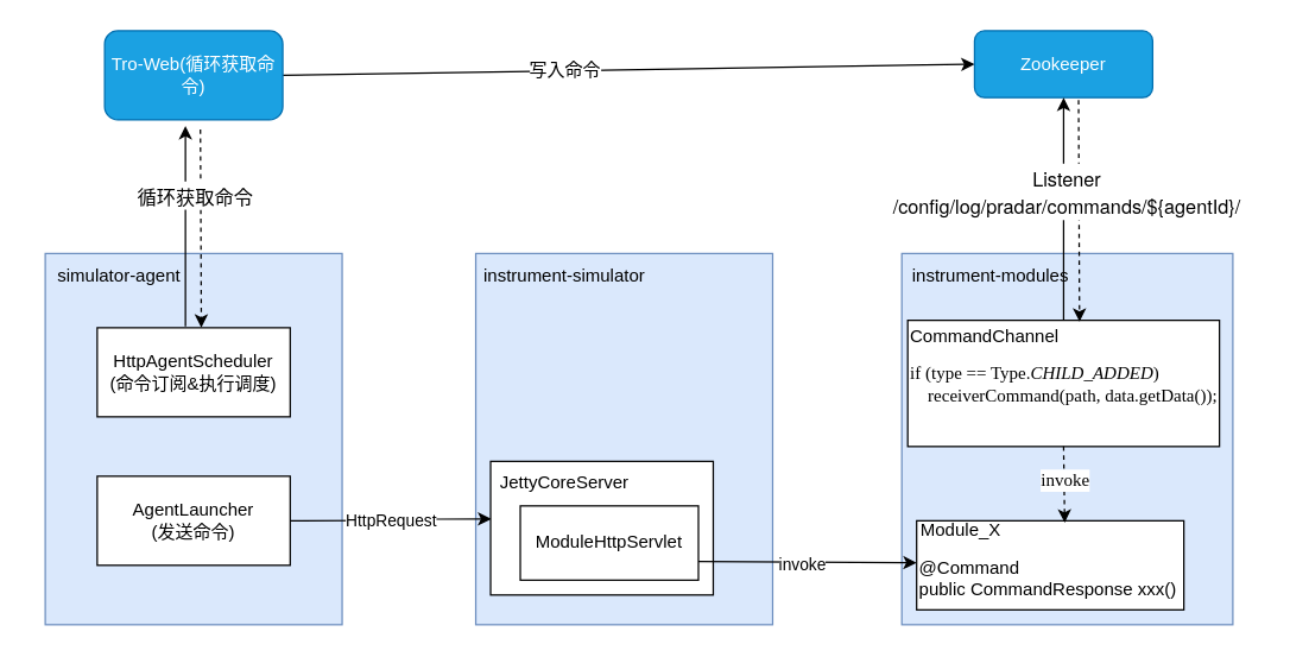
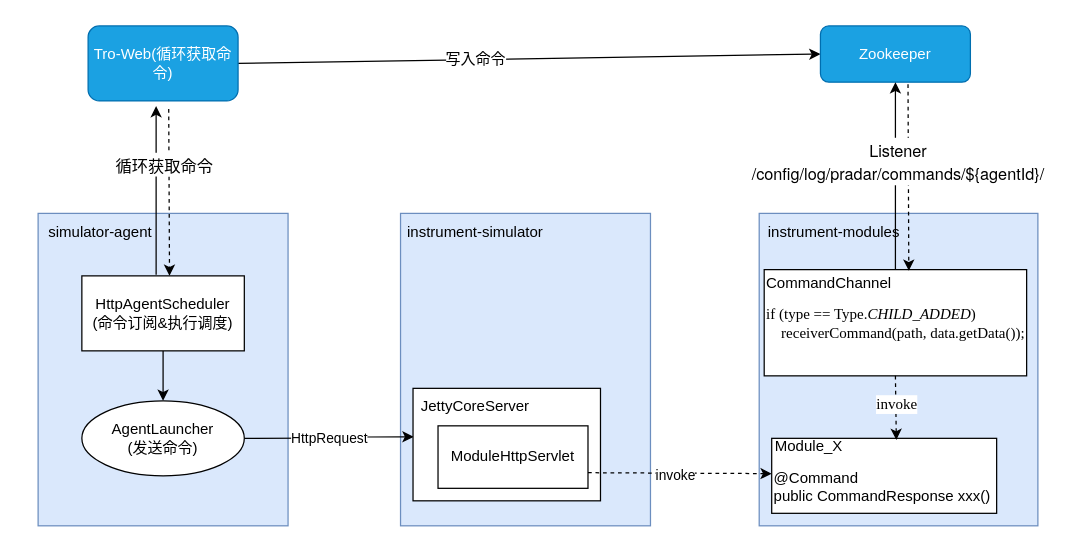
+ <mxCell id="8" style="edgeStyle=orthogonalEdgeStyle;curved=1;rounded=0;orthogonalLoop=1;jettySize=auto;html=1;exitX=0.5;exitY=1;exitDx=0;exitDy=0;" edge="1" parent="1" source="9" target="14"><mxGeometry relative="1" as="geometry" /></mxCell>
- <mxCell id="14" value="AgentLauncher&lt;br&gt;(发送命令)" style="rounded=0;whiteSpace=wrap;html=1;" vertex="1" parent="1"><mxGeometry x="65" y="320" width="130" height="60" as="geometry" /></mxCell>
+ <mxCell id="14" value="AgentLauncher&lt;br&gt;(发送命令)" style="ellipse;whiteSpace=wrap;html=1;" vertex="1" parent="1"><mxGeometry x="65" y="320" width="130" height="60" as="geometry" /></mxCell>
- <mxCell id="16" style="edgeStyle=none;rounded=0;orthogonalLoop=1;jettySize=auto;html=1;exitX=1;exitY=0.75;exitDx=0;exitDy=0;entryX=0;entryY=0;entryDx=0;entryDy=0;dashed=0;" edge="1" parent="1" source="18" target="23"><mxGeometry relative="1" as="geometry" /></mxCell>
+ <mxCell id="16" style="edgeStyle=none;rounded=0;orthogonalLoop=1;jettySize=auto;html=1;exitX=1;exitY=0.75;exitDx=0;exitDy=0;entryX=0;entryY=0;entryDx=0;entryDy=0;dashed=1;" edge="1" parent="1" source="18" target="23"><mxGeometry relative="1" as="geometry" /></mxCell>
